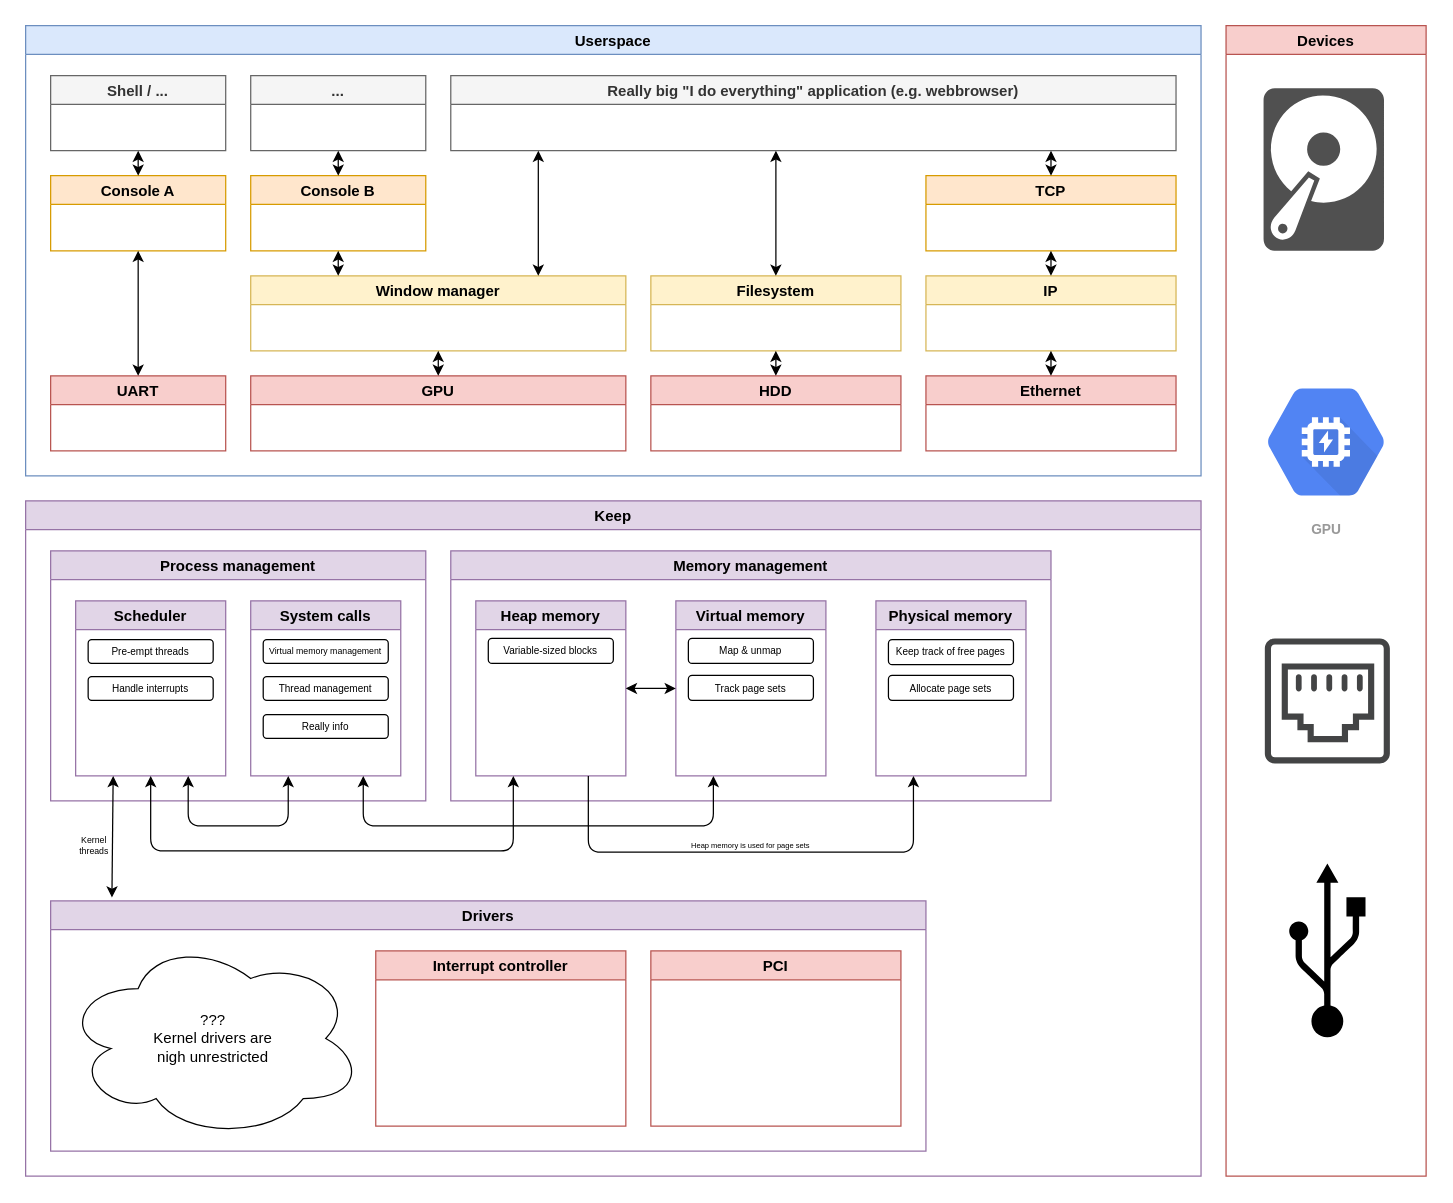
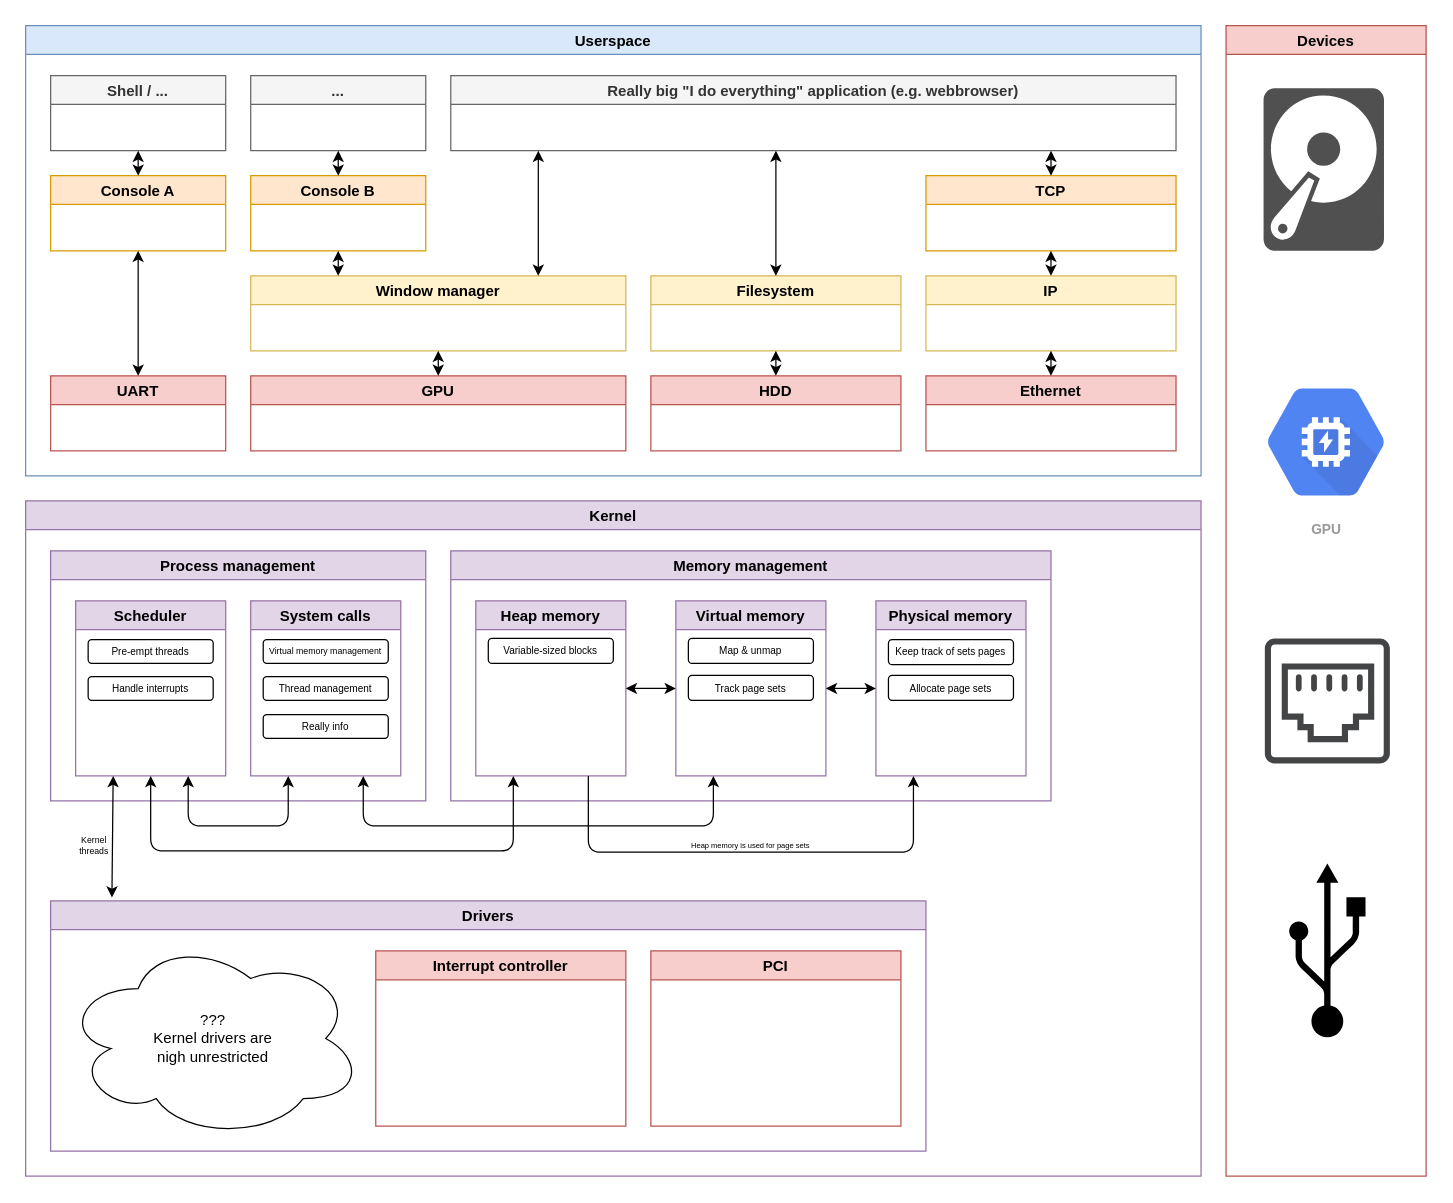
- <mxCell id="2" value="Keep" style="swimlane;fillColor=#e1d5e7;strokeColor=#9673a6;" vertex="1" parent="1"><mxGeometry y="400" width="940" height="540" as="geometry" x="20" /></mxCell>
+ <mxCell id="2" value="Kernel" style="swimlane;fillColor=#e1d5e7;strokeColor=#9673a6;" vertex="1" parent="1"><mxGeometry y="400" width="940" height="540" as="geometry" x="20" /></mxCell>
- <mxCell id="14" value="Keep track of free pages" style="rounded=1;whiteSpace=wrap;html=1;fontSize=8;" vertex="1" parent="13"><mxGeometry x="10" y="31" width="100" height="20" as="geometry" /></mxCell>
+ <mxCell id="14" value="Keep track of sets pages" style="rounded=1;whiteSpace=wrap;html=1;fontSize=8;" vertex="1" parent="13"><mxGeometry x="10" y="31" width="100" height="20" as="geometry" /></mxCell>
+ <mxCell id="22" value="" style="endArrow=classic;startArrow=classic;html=1;entryX=0;entryY=0.5;entryDx=0;entryDy=0;exitX=1;exitY=0.5;exitDx=0;exitDy=0;" edge="1" parent="12" source="16" target="13"><mxGeometry width="50" height="50" relative="1" as="geometry"><mxPoint x="300" y="120" as="sourcePoint" /><mxPoint x="340" y="120" as="targetPoint" /></mxGeometry></mxCell>
